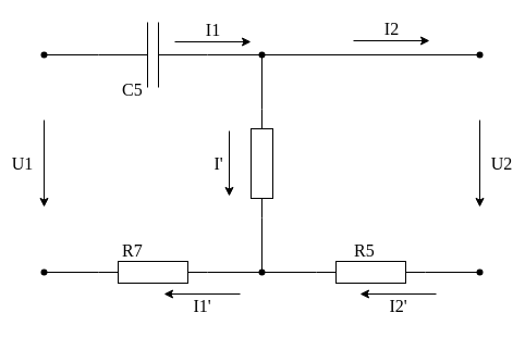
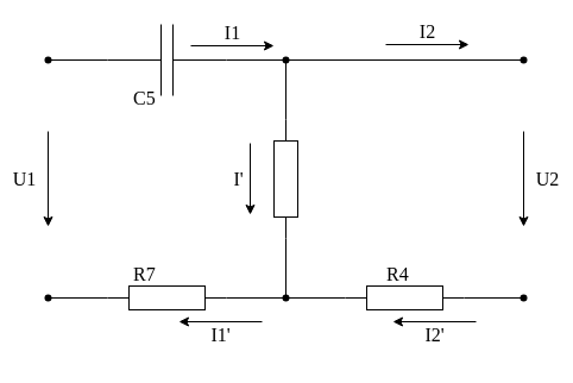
- <mxCell id="22" value="R5" style="text;html=1;resizable=0;points=[];autosize=1;align=left;verticalAlign=top;spacingTop=-4;fontSize=16;fontFamily=Verdana" vertex="1" parent="1"><mxGeometry x="323" y="218" width="40" height="20" as="geometry" /></mxCell>
+ <mxCell id="22" value="R4" style="text;html=1;resizable=0;points=[];autosize=1;align=left;verticalAlign=top;spacingTop=-4;fontSize=16;fontFamily=Verdana" vertex="1" parent="1"><mxGeometry x="323" y="218" width="40" height="20" as="geometry" /></mxCell>
